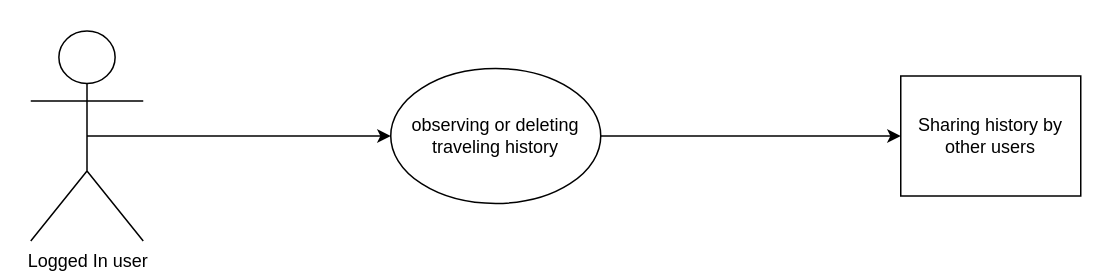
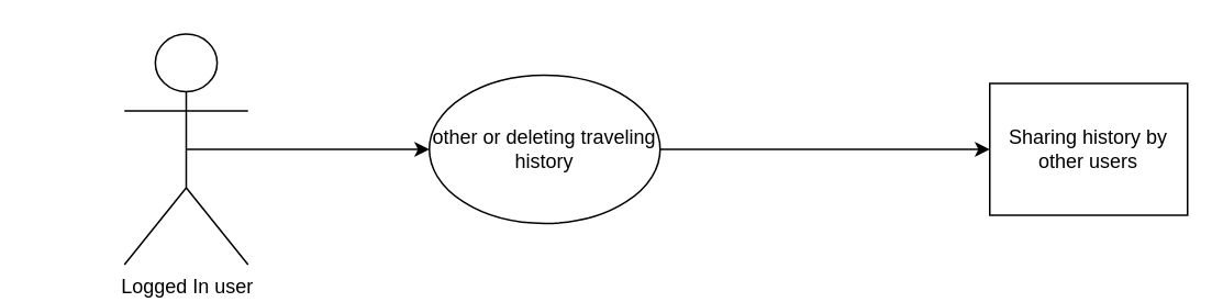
- <mxCell id="3" value="Logged In user" style="shape=umlActor;verticalLabelPosition=bottom;labelBackgroundColor=#ffffff;verticalAlign=top;html=1;outlineConnect=0;" vertex="1" parent="1"><mxGeometry x="20" y="20" width="75" height="140" as="geometry" /></mxCell>
+ <mxCell id="3" value="Logged In user" style="shape=umlActor;verticalLabelPosition=bottom;labelBackgroundColor=#ffffff;verticalAlign=top;html=1;outlineConnect=0;" vertex="1" parent="1"><mxGeometry x="75" y="20" width="75" height="140" as="geometry" /></mxCell>
- <mxCell id="5" value="observing or deleting traveling history" style="ellipse;whiteSpace=wrap;html=1;" vertex="1" parent="1"><mxGeometry x="260" y="45" width="140" height="90" as="geometry" /></mxCell>
+ <mxCell id="5" value="other or deleting traveling history" style="ellipse;whiteSpace=wrap;html=1;" vertex="1" parent="1"><mxGeometry x="260" y="45" width="140" height="90" as="geometry" /></mxCell>
